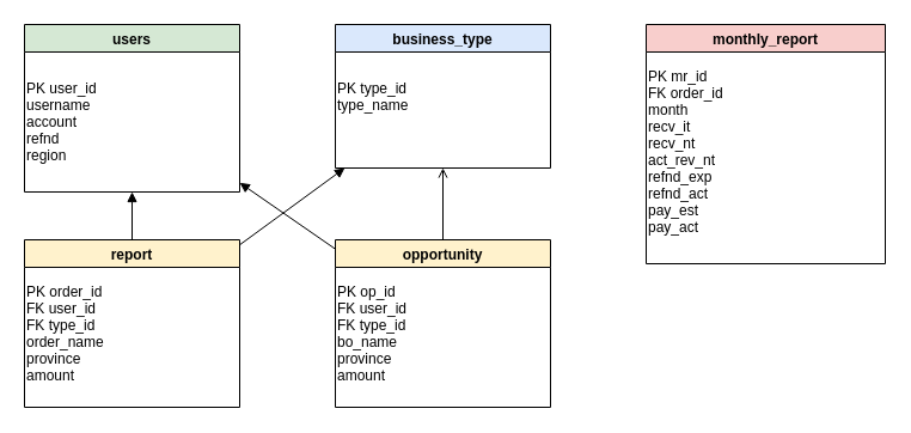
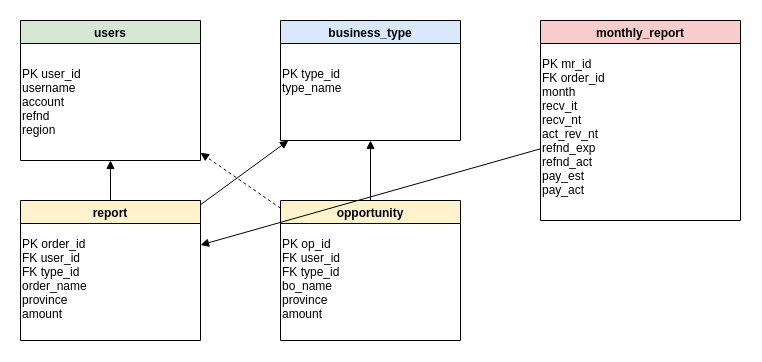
- <mxCell id="15" style="endArrow=open;strokeColor=#000000;" parent="1" source="8" target="4" edge="1"><mxGeometry relative="1" as="geometry" /></mxCell>
+ <mxCell id="15" style="endArrow=block;strokeColor=#000000;" parent="1" source="8" target="4" edge="1"><mxGeometry relative="1" as="geometry" /></mxCell>
- <mxCell id="14" style="endArrow=block;strokeColor=#000000;" parent="1" source="8" target="2" edge="1"><mxGeometry relative="1" as="geometry" /></mxCell>
+ <mxCell id="14" style="endArrow=block;strokeColor=#000000;dashed=1;" parent="1" source="8" target="2" edge="1"><mxGeometry relative="1" as="geometry" /></mxCell>
+ <mxCell id="16" style="endArrow=block;strokeColor=#000000;" parent="1" source="10" target="6" edge="1"><mxGeometry relative="1" as="geometry" /></mxCell>
